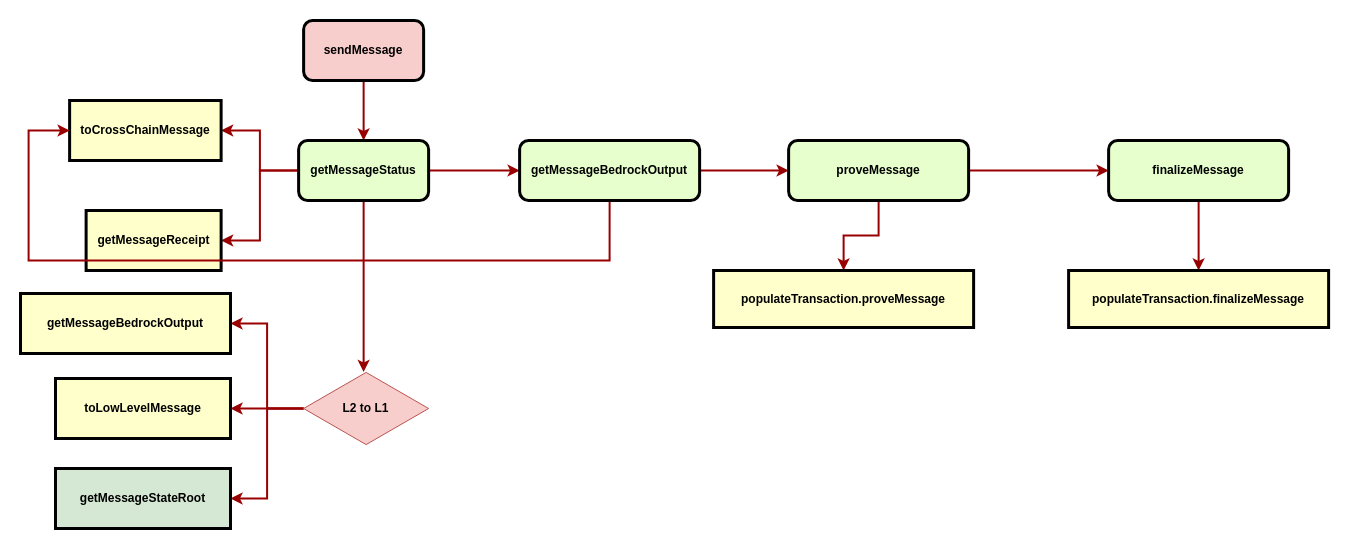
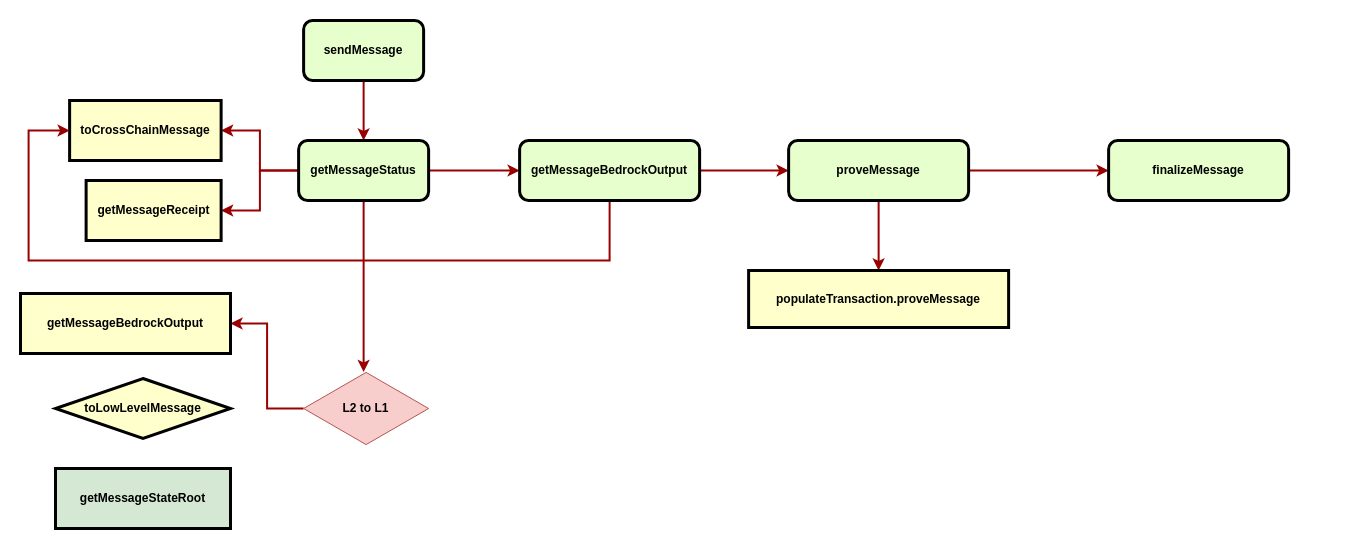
- <mxCell id="3" value="sendMessage" style="rounded=1;whiteSpace=wrap;html=1;verticalAlign=middle;fillColor=#f8cecc;fontStyle=1;strokeWidth=3;" vertex="1" parent="1"><mxGeometry x="303.12" y="20" width="120" height="60" as="geometry" /></mxCell>
+ <mxCell id="3" value="sendMessage" style="rounded=1;whiteSpace=wrap;html=1;verticalAlign=middle;fillColor=#E6FFCC;fontStyle=1;strokeWidth=3;" vertex="1" parent="1"><mxGeometry x="303.12" y="20" width="120" height="60" as="geometry" /></mxCell>
- <mxCell id="25" style="edgeStyle=orthogonalEdgeStyle;rounded=0;orthogonalLoop=1;jettySize=auto;html=1;exitX=0.5;exitY=1;exitDx=0;exitDy=0;entryX=0.5;entryY=0;entryDx=0;entryDy=0;strokeColor=#990001;strokeWidth=2;fillColor=#f8cecc;" edge="1" parent="1" source="26" target="27"><mxGeometry relative="1" as="geometry" /></mxCell>
- <mxCell id="9" value="getMessageReceipt" style="whiteSpace=wrap;align=center;verticalAlign=middle;fontStyle=1;strokeWidth=3;fillColor=#FFFFCC" vertex="1" parent="1"><mxGeometry x="85.62" y="210" width="135" height="60" as="geometry" /></mxCell>
+ <mxCell id="9" value="getMessageReceipt" style="whiteSpace=wrap;align=center;verticalAlign=middle;fontStyle=1;strokeWidth=3;fillColor=#FFFFCC" vertex="1" parent="1"><mxGeometry x="85.62" y="180" width="135" height="60" as="geometry" /></mxCell>
- <mxCell id="24" value="populateTransaction.proveMessage" style="whiteSpace=wrap;align=center;verticalAlign=middle;fontStyle=1;strokeWidth=3;fillColor=#FFFFCC" vertex="1" parent="1"><mxGeometry x="713.12" y="270" width="260" height="57" as="geometry" /></mxCell>
+ <mxCell id="24" value="populateTransaction.proveMessage" style="whiteSpace=wrap;align=center;verticalAlign=middle;fontStyle=1;strokeWidth=3;fillColor=#FFFFCC" vertex="1" parent="1"><mxGeometry x="748.12" y="270" width="260" height="57" as="geometry" /></mxCell>
- <mxCell id="27" value="populateTransaction.finalizeMessage" style="whiteSpace=wrap;align=center;verticalAlign=middle;fontStyle=1;strokeWidth=3;fillColor=#FFFFCC" vertex="1" parent="1"><mxGeometry x="1068.12" y="270" width="260" height="57" as="geometry" /></mxCell>
- <mxCell id="16" value="toLowLevelMessage" style="whiteSpace=wrap;align=center;verticalAlign=middle;fontStyle=1;strokeWidth=3;fillColor=#FFFFCC" vertex="1" parent="1"><mxGeometry x="55" y="378" width="175" height="60" as="geometry" /></mxCell>
+ <mxCell id="16" value="toLowLevelMessage" style="rhombus;whiteSpace=wrap;align=center;verticalAlign=middle;fontStyle=1;strokeWidth=3;fillColor=#FFFFCC;" vertex="1" parent="1"><mxGeometry x="55" y="378" width="175" height="60" as="geometry" /></mxCell>
- <mxCell id="12" style="edgeStyle=orthogonalEdgeStyle;rounded=0;orthogonalLoop=1;jettySize=auto;html=1;entryX=1;entryY=0.5;entryDx=0;entryDy=0;strokeColor=#990001;strokeWidth=2;fillColor=#f8cecc;" edge="1" parent="1" source="14" target="16"><mxGeometry relative="1" as="geometry" /></mxCell>
- <mxCell id="13" style="edgeStyle=orthogonalEdgeStyle;rounded=0;orthogonalLoop=1;jettySize=auto;html=1;entryX=1;entryY=0.5;entryDx=0;entryDy=0;strokeColor=#990001;strokeWidth=2;fillColor=#f8cecc;" edge="1" parent="1" source="14" target="17"><mxGeometry relative="1" as="geometry" /></mxCell>
